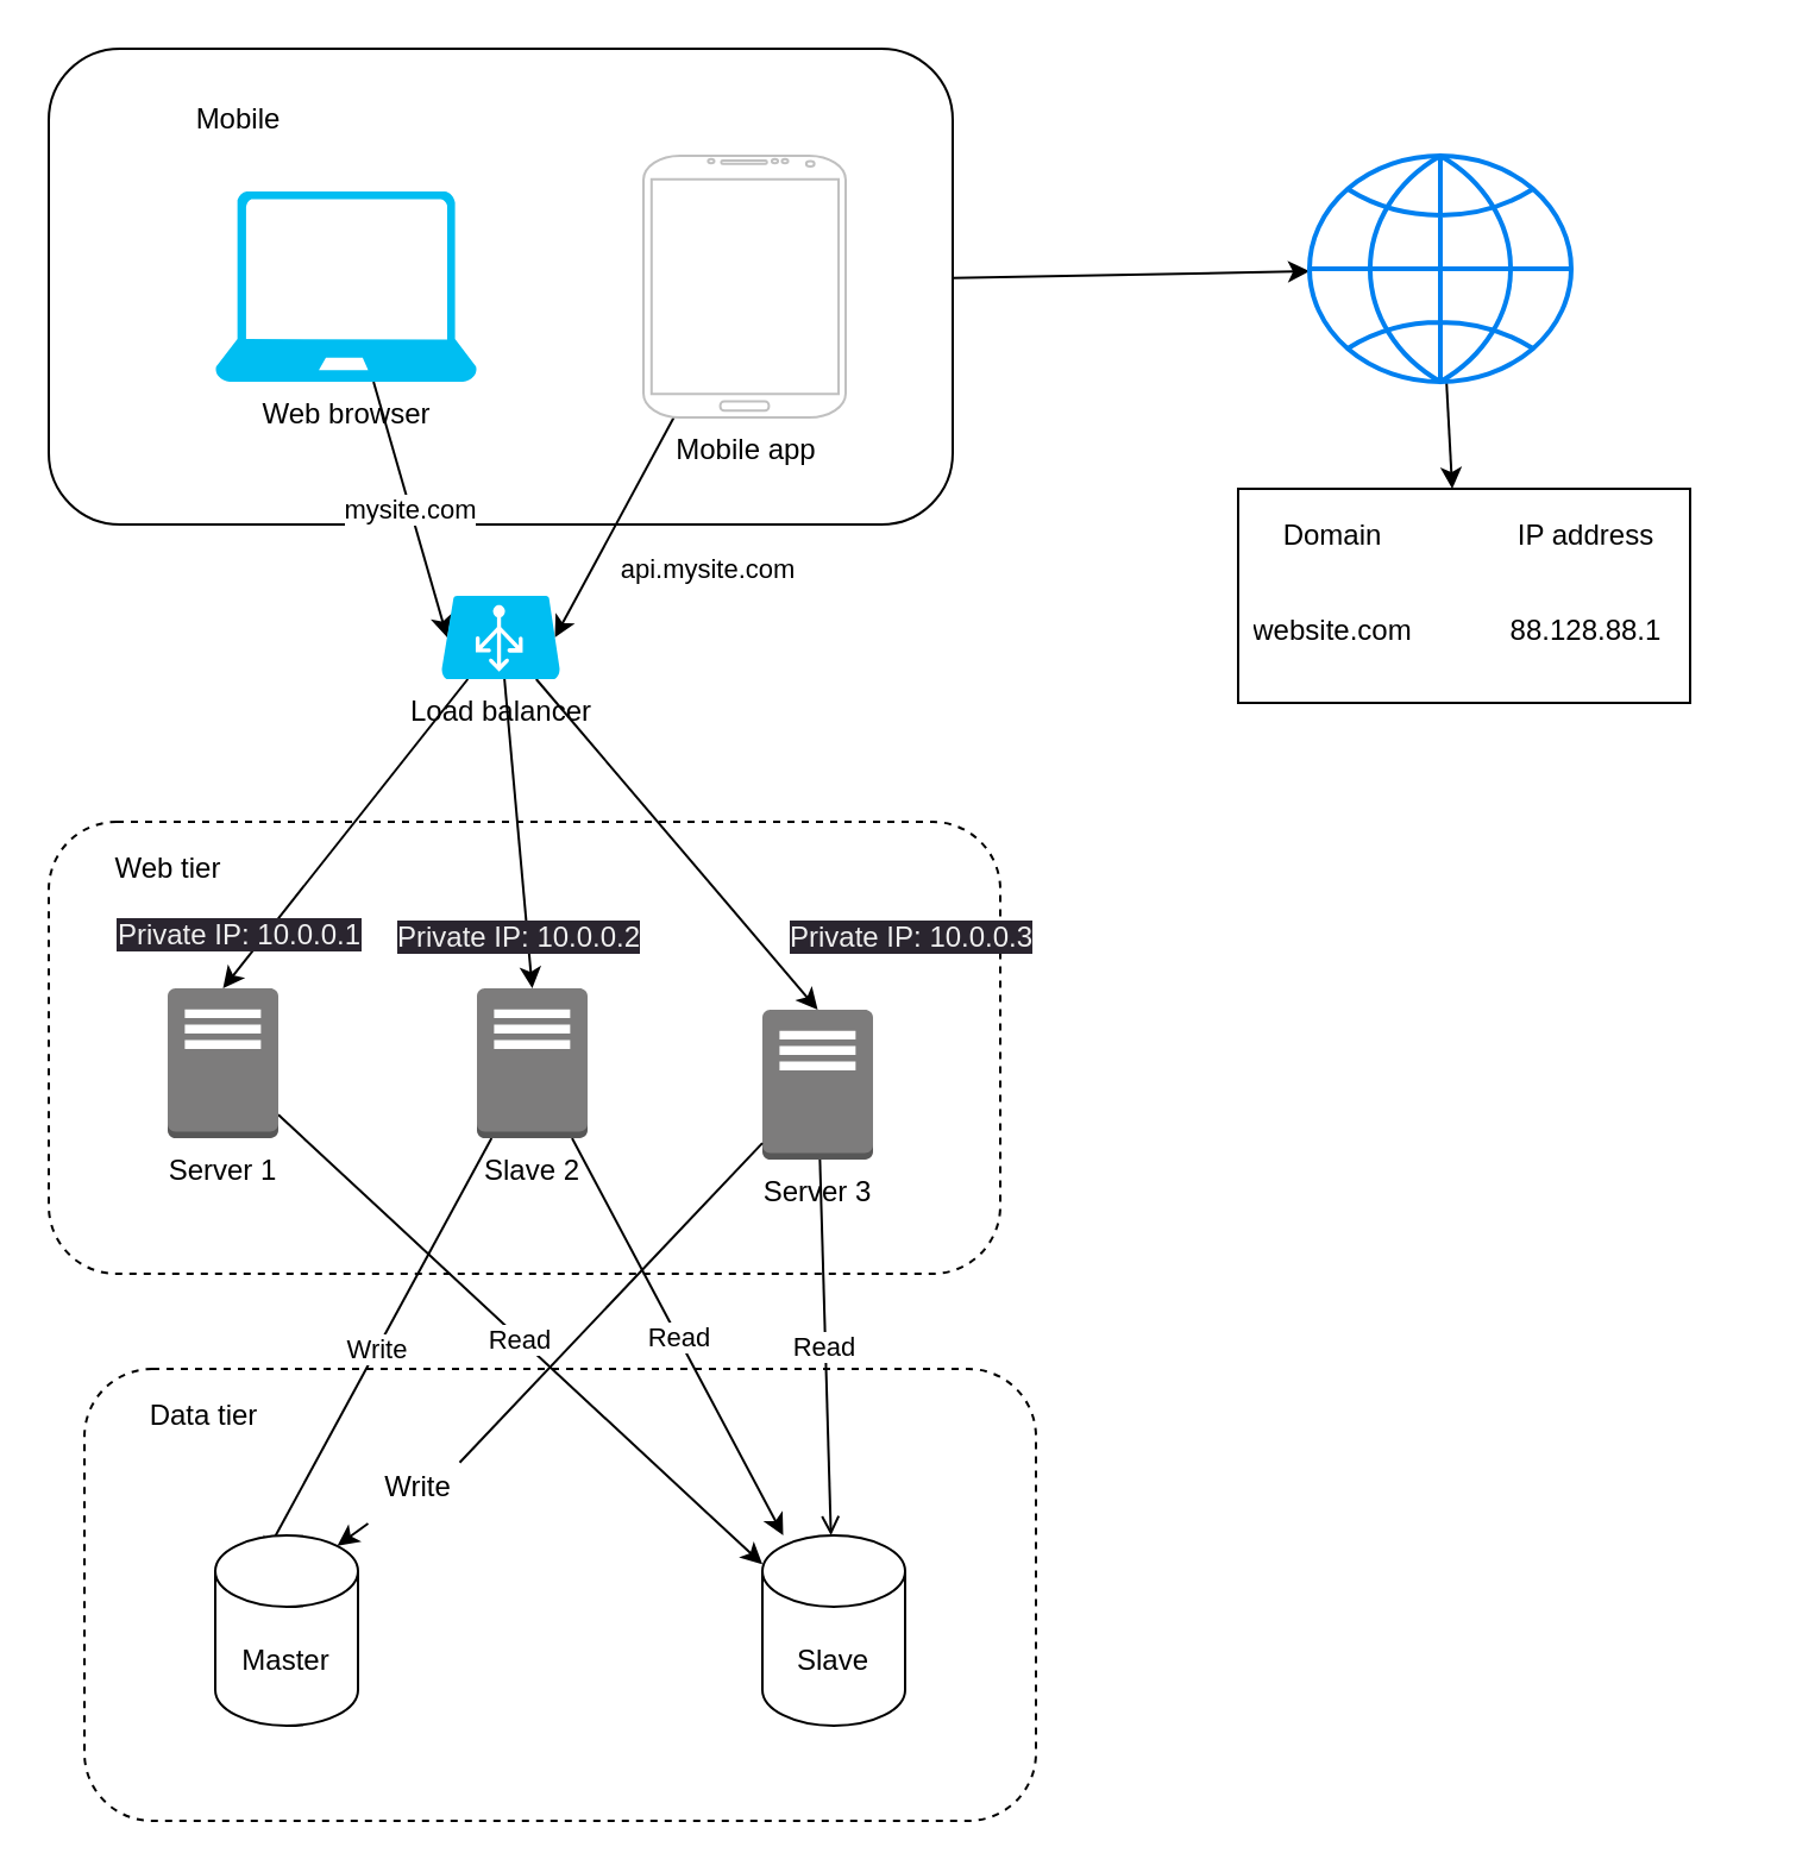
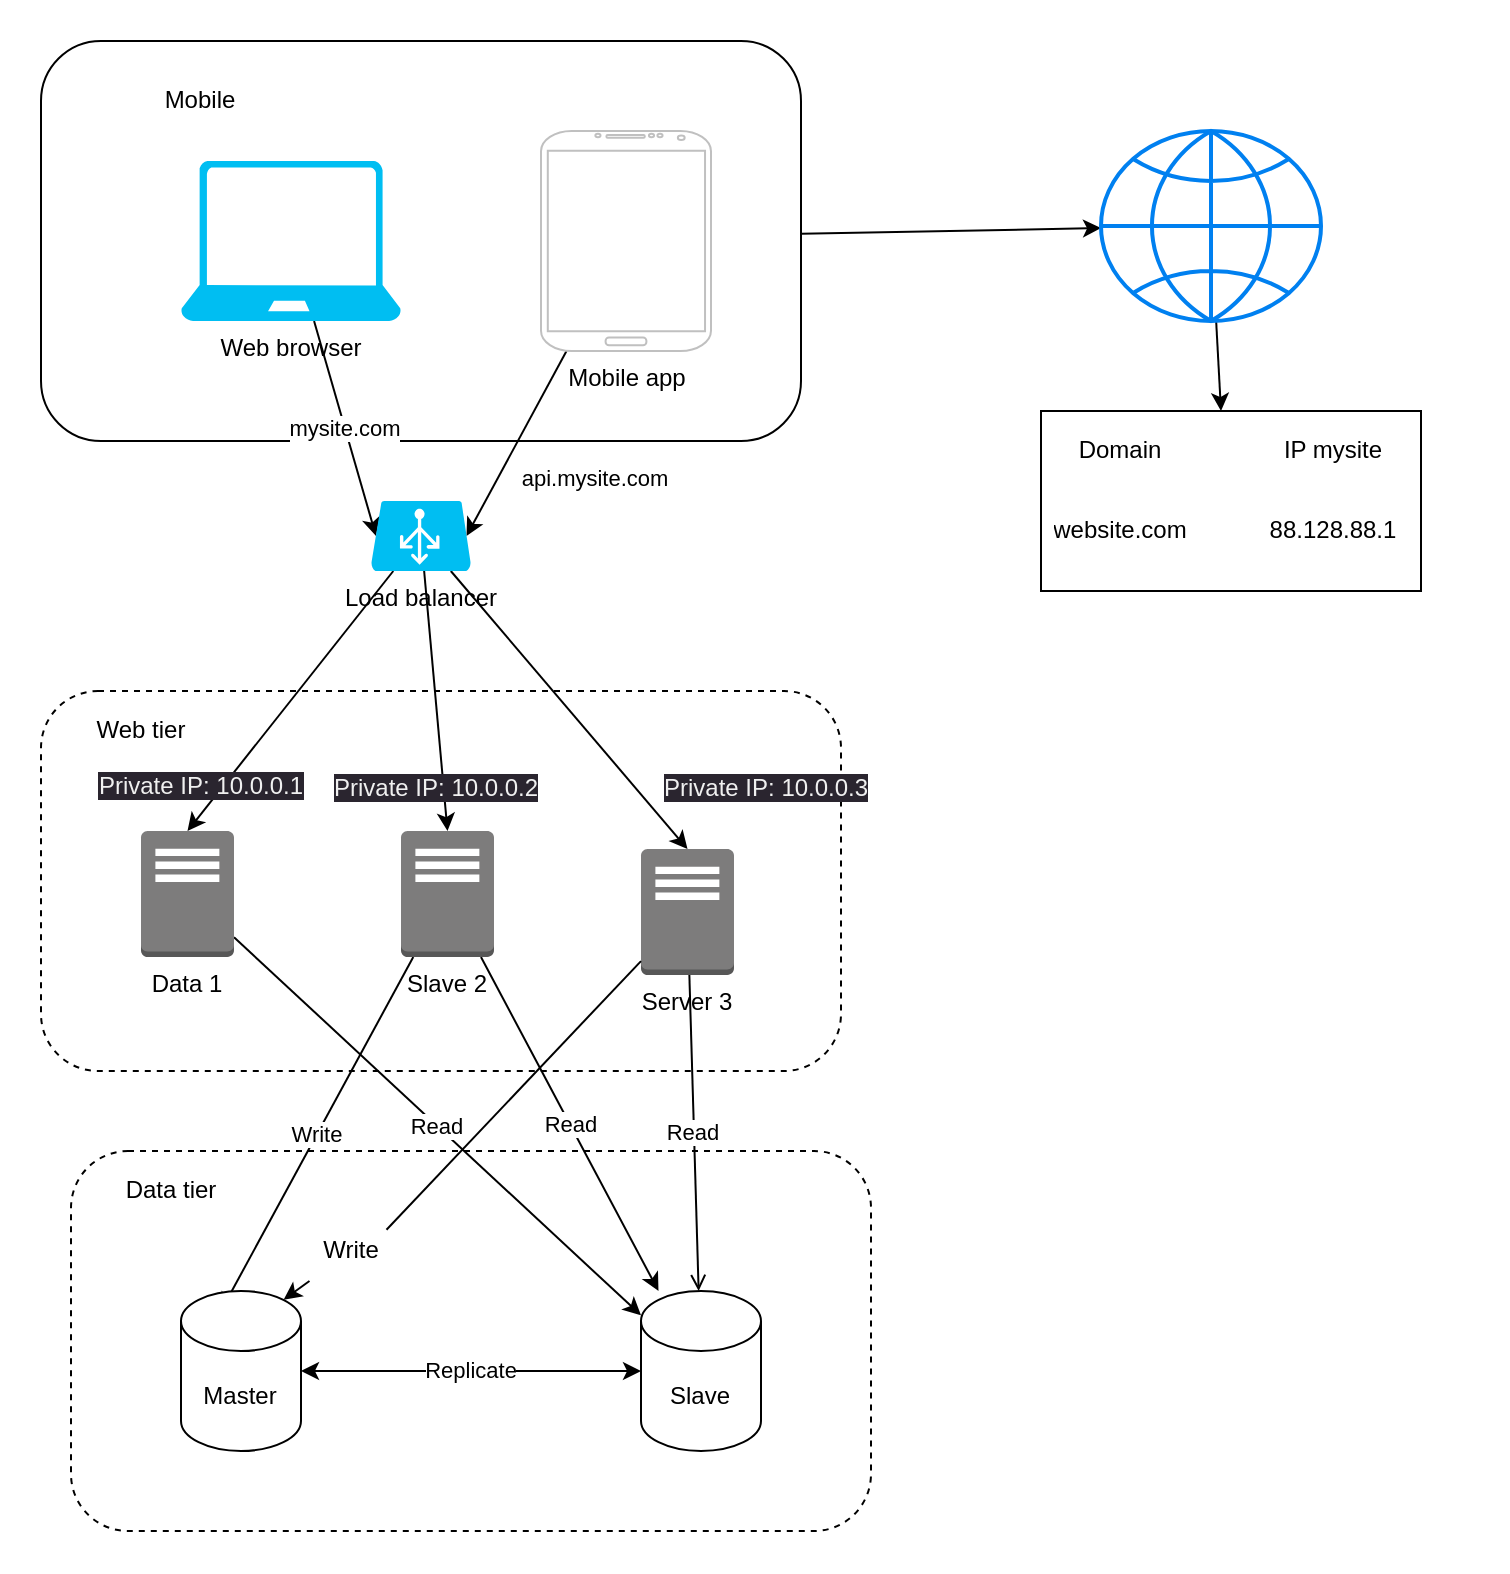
- <mxCell id="17" value="IP address" style="shape=partialRectangle;html=1;whiteSpace=wrap;connectable=0;fillColor=none;top=0;left=0;bottom=0;right=0;overflow=hidden;fontSize=12;rounded=0;shadow=0;sketch=0;" parent="1" vertex="1"><mxGeometry x="600" y="205" width="133" height="40" as="geometry"><mxRectangle width="133" height="40" as="alternateBounds" /></mxGeometry></mxCell>
+ <mxCell id="17" value="IP mysite" style="shape=partialRectangle;html=1;whiteSpace=wrap;connectable=0;fillColor=none;top=0;left=0;bottom=0;right=0;overflow=hidden;fontSize=12;rounded=0;shadow=0;sketch=0;" parent="1" vertex="1"><mxGeometry x="600" y="205" width="133" height="40" as="geometry"><mxRectangle width="133" height="40" as="alternateBounds" /></mxGeometry></mxCell>
- <mxCell id="15" value="Server 1" style="outlineConnect=0;dashed=0;verticalLabelPosition=bottom;verticalAlign=top;align=center;html=1;shape=mxgraph.aws3.traditional_server;fillColor=#7D7C7C;gradientColor=none;" parent="1" vertex="1"><mxGeometry x="70" y="415" width="46.5" height="63" as="geometry" /></mxCell>
+ <mxCell id="15" value="Data 1" style="outlineConnect=0;dashed=0;verticalLabelPosition=bottom;verticalAlign=top;align=center;html=1;shape=mxgraph.aws3.traditional_server;fillColor=#7D7C7C;gradientColor=none;" parent="1" vertex="1"><mxGeometry x="70" y="415" width="46.5" height="63" as="geometry" /></mxCell>
+ <mxCell id="35" value="Replicate" style="edgeStyle=none;html=1;startArrow=classic;startFill=1;" parent="1" source="36" target="37" edge="1"><mxGeometry relative="1" as="geometry" /></mxCell>
